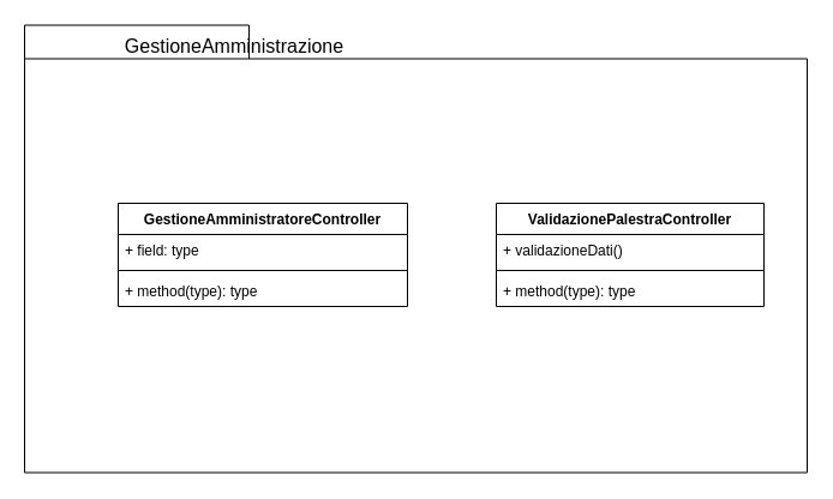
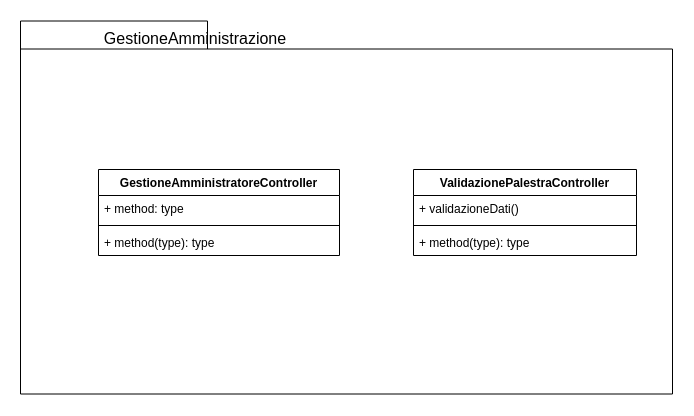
- <mxCell id="4" value="+ field: type" style="text;strokeColor=none;fillColor=none;align=left;verticalAlign=top;spacingLeft=4;spacingRight=4;overflow=hidden;rotatable=0;points=[[0,0.5],[1,0.5]];portConstraint=eastwest;whiteSpace=wrap;html=1;" parent="3" vertex="1"><mxGeometry y="26" width="241" height="26" as="geometry" /></mxCell>
+ <mxCell id="4" value="+ method: type" style="text;strokeColor=none;fillColor=none;align=left;verticalAlign=top;spacingLeft=4;spacingRight=4;overflow=hidden;rotatable=0;points=[[0,0.5],[1,0.5]];portConstraint=eastwest;whiteSpace=wrap;html=1;" parent="3" vertex="1"><mxGeometry y="26" width="241" height="26" as="geometry" /></mxCell>
